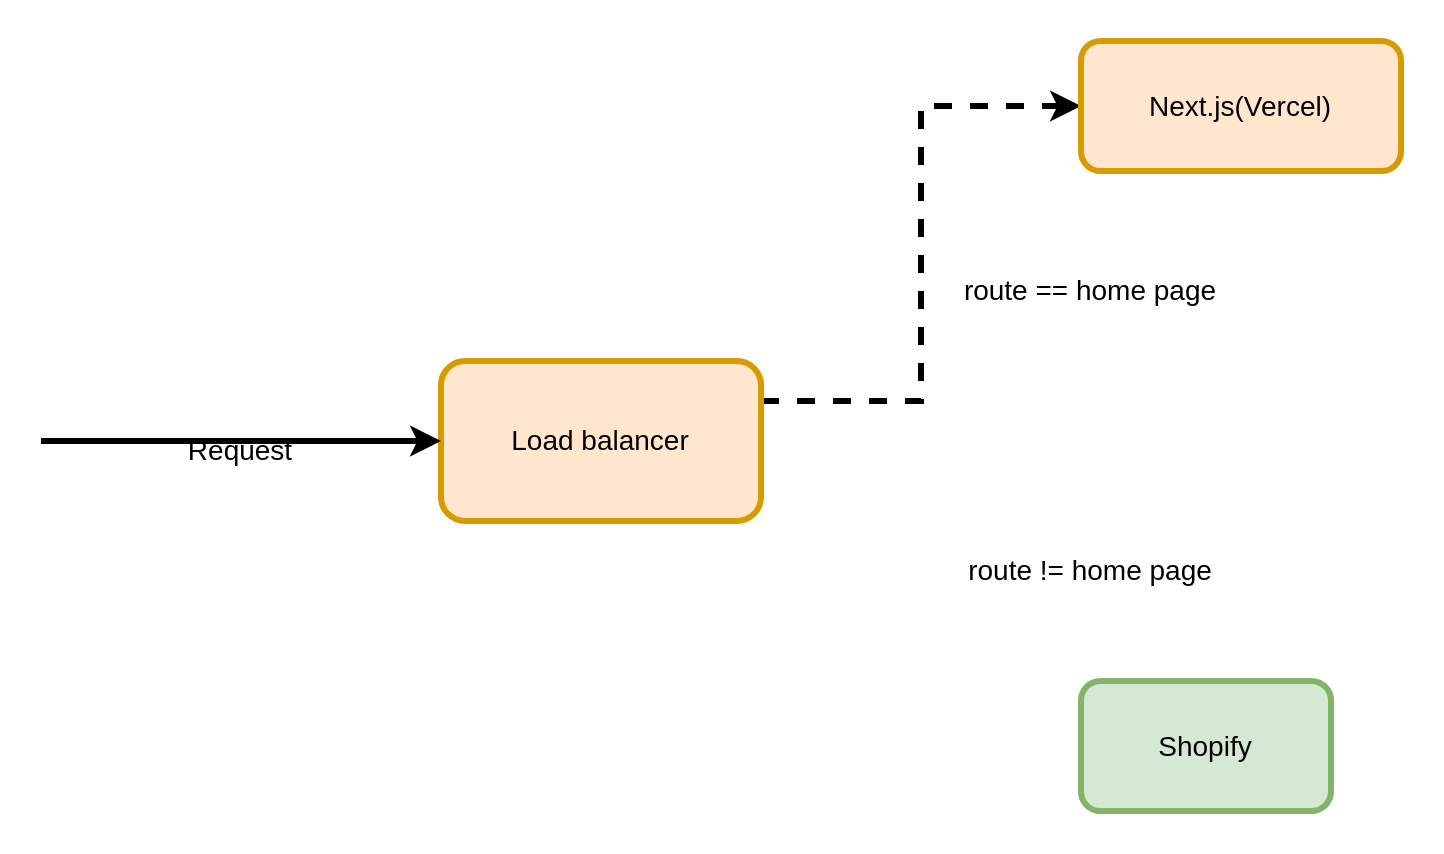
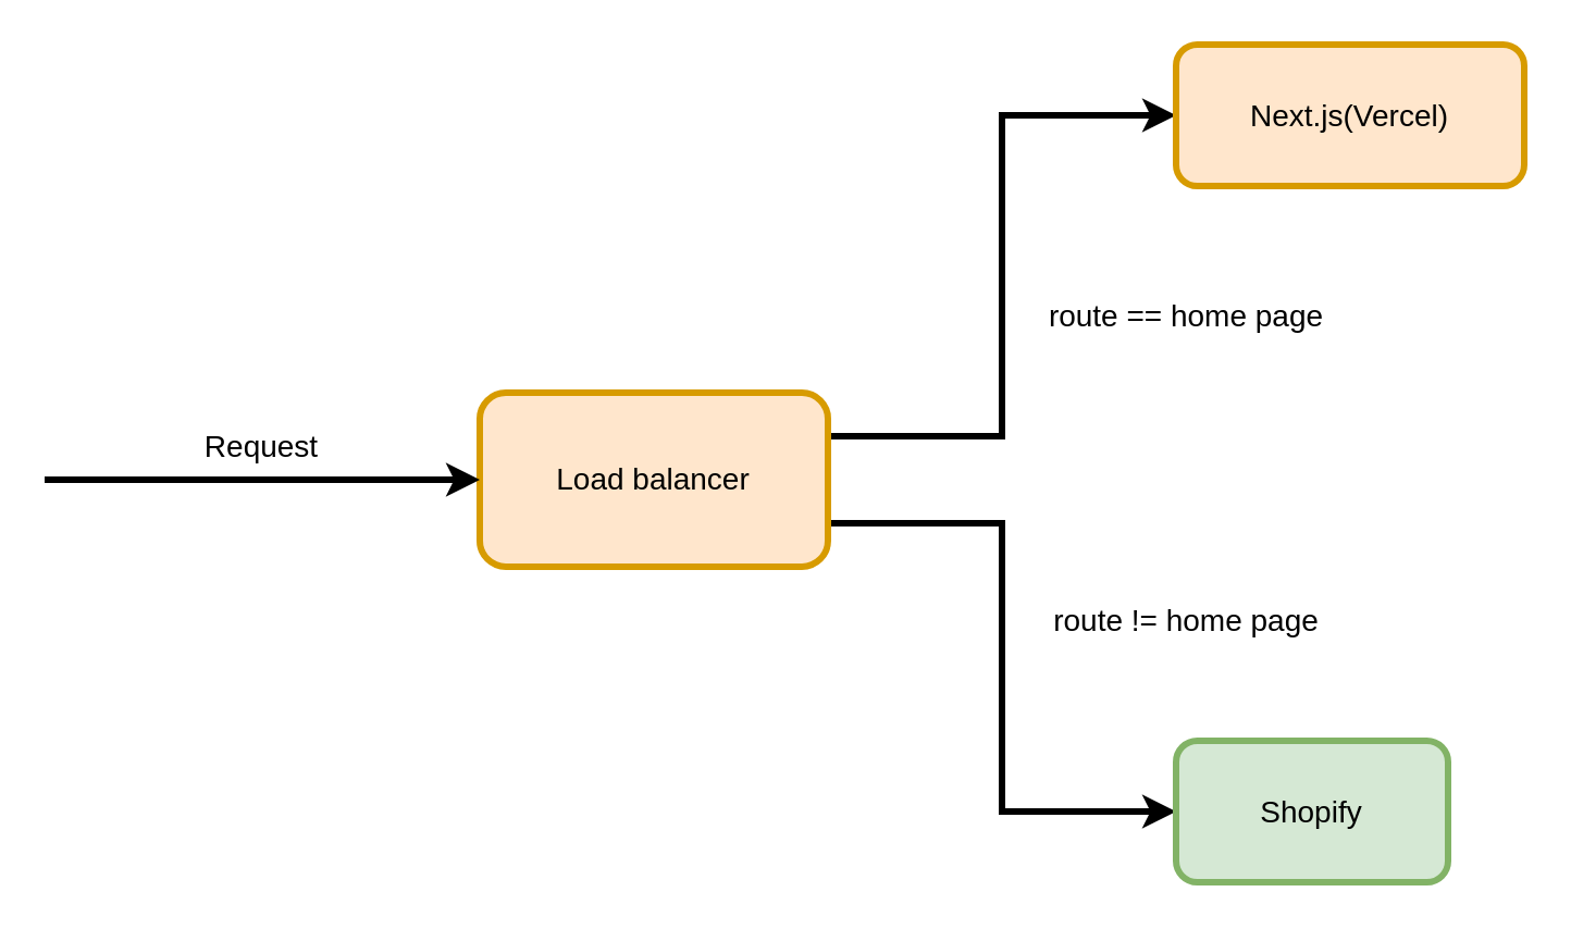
- <mxCell id="2" style="edgeStyle=orthogonalEdgeStyle;rounded=0;orthogonalLoop=1;jettySize=auto;html=1;exitX=1;exitY=0.25;exitDx=0;exitDy=0;entryX=0;entryY=0.5;entryDx=0;entryDy=0;strokeWidth=3;dashed=1;" edge="1" parent="1" source="4" target="6"><mxGeometry relative="1" as="geometry" /></mxCell>
+ <mxCell id="2" style="edgeStyle=orthogonalEdgeStyle;rounded=0;orthogonalLoop=1;jettySize=auto;html=1;exitX=1;exitY=0.25;exitDx=0;exitDy=0;entryX=0;entryY=0.5;entryDx=0;entryDy=0;strokeWidth=3;" edge="1" parent="1" source="4" target="6"><mxGeometry relative="1" as="geometry" /></mxCell>
- <mxCell id="8" value="&lt;span style=&quot;font-size: 14px;&quot;&gt;Request&lt;/span&gt;" style="text;html=1;align=center;verticalAlign=middle;whiteSpace=wrap;rounded=0;" vertex="1" parent="1"><mxGeometry x="90" y="210" width="60" height="30" as="geometry" /></mxCell>
+ <mxCell id="8" value="&lt;span style=&quot;font-size: 14px;&quot;&gt;Request&lt;/span&gt;" style="text;html=1;align=center;verticalAlign=middle;whiteSpace=wrap;rounded=0;" vertex="1" parent="1"><mxGeometry x="90" y="190" width="60" height="30" as="geometry" /></mxCell>
+ <mxCell id="3" style="edgeStyle=orthogonalEdgeStyle;rounded=0;orthogonalLoop=1;jettySize=auto;html=1;exitX=1;exitY=0.75;exitDx=0;exitDy=0;entryX=0;entryY=0.5;entryDx=0;entryDy=0;strokeWidth=3;" edge="1" parent="1" source="4" target="5"><mxGeometry relative="1" as="geometry" /></mxCell>
